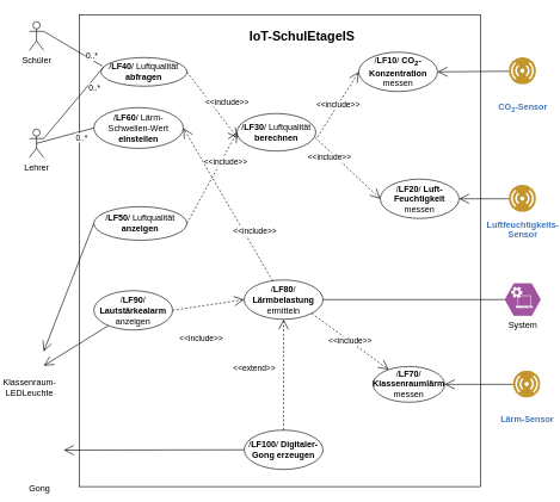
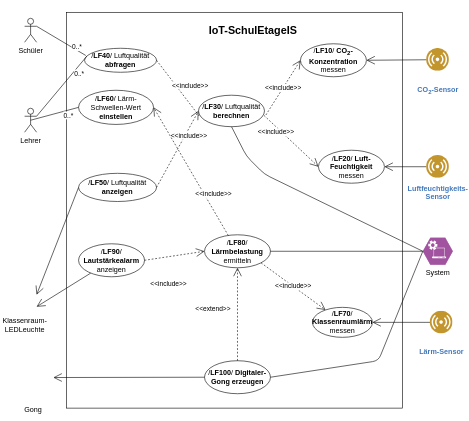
- <mxCell id="20" value="&amp;lt;&amp;lt;include&amp;gt;&amp;gt;" style="endArrow=open;endSize=12;dashed=1;html=1;entryX=0.009;entryY=0.657;entryDx=0;entryDy=0;entryPerimeter=0;exitX=1;exitY=0.5;exitDx=0;exitDy=0;" parent="1" source="5" target="16" edge="1"><mxGeometry x="0.172" y="19" width="160" relative="1" as="geometry"><mxPoint x="260" y="132" as="sourcePoint" /><mxPoint x="290" y="103.75" as="targetPoint" /><mxPoint as="offset" /></mxGeometry></mxCell>
+ <mxCell id="20" value="&amp;lt;&amp;lt;include&amp;gt;&amp;gt;" style="endArrow=none;endSize=12;dashed=1;html=1;entryX=0.009;entryY=0.657;entryDx=0;entryDy=0;entryPerimeter=0;exitX=1;exitY=0.5;exitDx=0;exitDy=0;" parent="1" source="5" target="16" edge="1"><mxGeometry x="0.172" y="19" width="160" relative="1" as="geometry"><mxPoint x="260" y="132" as="sourcePoint" /><mxPoint x="290" y="103.75" as="targetPoint" /><mxPoint as="offset" /></mxGeometry></mxCell>
+ <mxCell id="39" value="" style="endArrow=none;html=1;exitX=0;exitY=0.5;exitDx=0;exitDy=0;exitPerimeter=0;entryX=0.5;entryY=1;entryDx=0;entryDy=0;" parent="1" source="38" target="16" edge="1"><mxGeometry width="50" height="50" relative="1" as="geometry"><mxPoint x="350" y="430" as="sourcePoint" /><mxPoint x="330" y="190" as="targetPoint" /><Array as="points"><mxPoint x="440" y="290" /><mxPoint x="410" y="260" /></Array></mxGeometry></mxCell>
+ <mxCell id="41" value="" style="endArrow=none;html=1;entryX=1;entryY=0.5;entryDx=0;entryDy=0;exitX=0;exitY=0.5;exitDx=0;exitDy=0;exitPerimeter=0;" parent="1" source="38" target="25" edge="1"><mxGeometry width="50" height="50" relative="1" as="geometry"><mxPoint x="700" y="444" as="sourcePoint" /><mxPoint x="390" y="510" as="targetPoint" /><Array as="points"><mxPoint x="630" y="601" /></Array></mxGeometry></mxCell>
